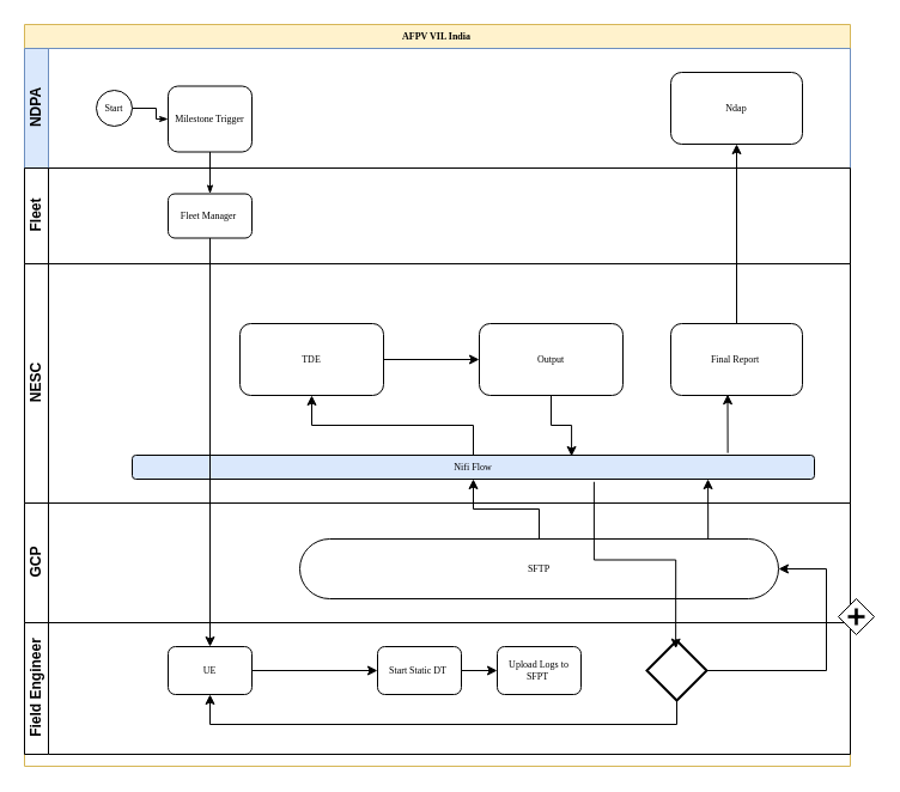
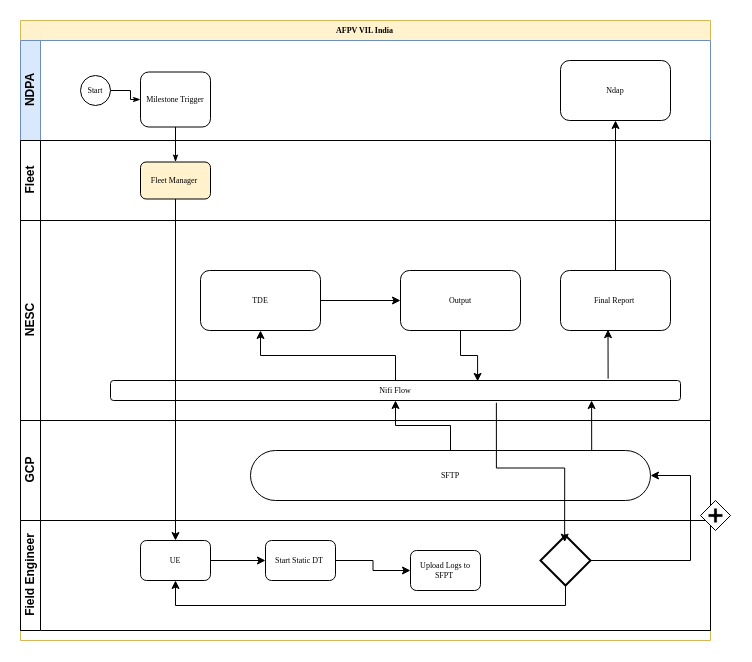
- <mxCell id="9" value="Fleet Manager&amp;nbsp;" style="rounded=1;whiteSpace=wrap;html=1;shadow=0;labelBackgroundColor=none;strokeWidth=1;fontFamily=Verdana;fontSize=8;align=center;" parent="8" vertex="1"><mxGeometry x="120" y="21.5" width="70" height="37" as="geometry" /></mxCell>
+ <mxCell id="9" value="Fleet Manager&amp;nbsp;" style="rounded=1;whiteSpace=wrap;html=1;shadow=0;labelBackgroundColor=none;strokeWidth=1;fontFamily=Verdana;fontSize=8;align=center;fillColor=#fff2cc;" parent="8" vertex="1"><mxGeometry x="120" y="21.5" width="70" height="37" as="geometry" /></mxCell>
- <mxCell id="12" value="Nifi Flow" style="whiteSpace=wrap;html=1;fontSize=8;fontFamily=Verdana;rounded=1;shadow=0;labelBackgroundColor=none;strokeWidth=1;fillColor=#dae8fc;" vertex="1" parent="10"><mxGeometry x="90" y="160" width="570" height="20" as="geometry" /></mxCell>
+ <mxCell id="12" value="Nifi Flow" style="whiteSpace=wrap;html=1;fontSize=8;fontFamily=Verdana;rounded=1;shadow=0;labelBackgroundColor=none;strokeWidth=1;" vertex="1" parent="10"><mxGeometry x="90" y="160" width="570" height="20" as="geometry" /></mxCell>
- <mxCell id="28" value="Start Static DT&amp;nbsp;" style="whiteSpace=wrap;html=1;fontSize=8;fontFamily=Verdana;rounded=1;shadow=0;labelBackgroundColor=none;strokeWidth=1;" vertex="1" parent="24"><mxGeometry x="295" y="20" width="70" height="40" as="geometry" /></mxCell>
+ <mxCell id="28" value="Start Static DT&amp;nbsp;" style="whiteSpace=wrap;html=1;fontSize=8;fontFamily=Verdana;rounded=1;shadow=0;labelBackgroundColor=none;strokeWidth=1;" vertex="1" parent="24"><mxGeometry x="245" y="20" width="70" height="40" as="geometry" /></mxCell>
- <mxCell id="29" value="Upload Logs to SFPT&amp;nbsp;" style="whiteSpace=wrap;html=1;fontSize=8;fontFamily=Verdana;rounded=1;shadow=0;labelBackgroundColor=none;strokeWidth=1;" vertex="1" parent="24"><mxGeometry x="395" y="20" width="70" height="40" as="geometry" /></mxCell>
+ <mxCell id="29" value="Upload Logs to SFPT&amp;nbsp;" style="whiteSpace=wrap;html=1;fontSize=8;fontFamily=Verdana;rounded=1;shadow=0;labelBackgroundColor=none;strokeWidth=1;" vertex="1" parent="24"><mxGeometry x="390" y="30" width="70" height="40" as="geometry" /></mxCell>
